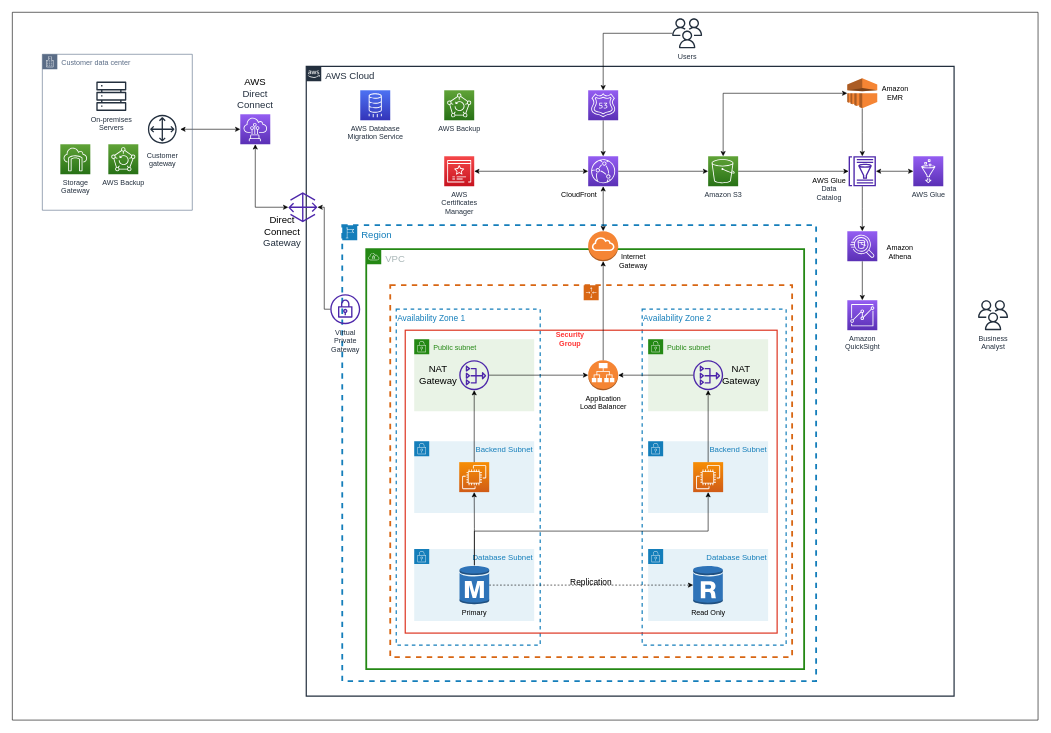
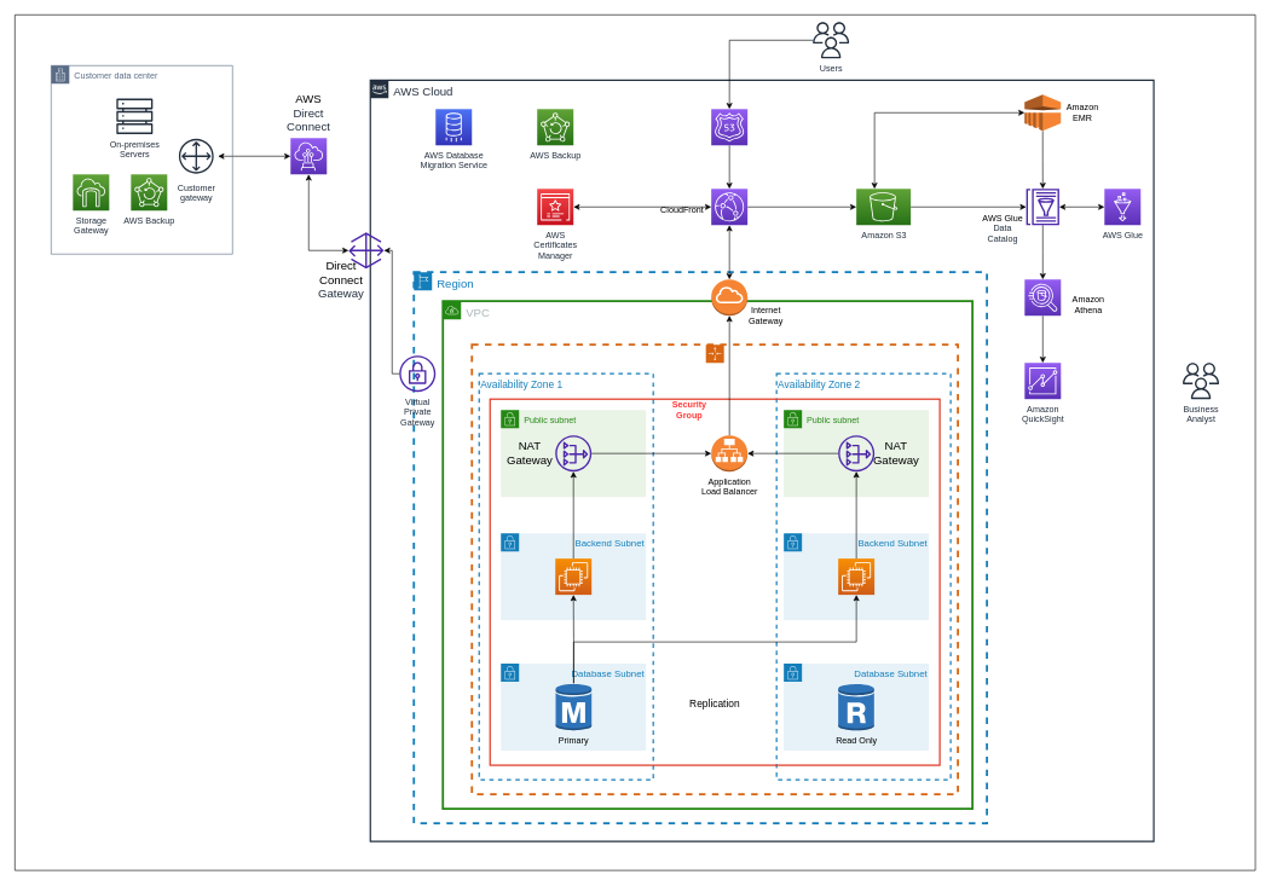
- <mxCell id="46" value="Amazon S3" style="sketch=0;points=[[0,0,0],[0.25,0,0],[0.5,0,0],[0.75,0,0],[1,0,0],[0,1,0],[0.25,1,0],[0.5,1,0],[0.75,1,0],[1,1,0],[0,0.25,0],[0,0.5,0],[0,0.75,0],[1,0.25,0],[1,0.5,0],[1,0.75,0]];outlineConnect=0;fontColor=#232F3E;gradientColor=#60A337;gradientDirection=north;fillColor=#277116;strokeColor=#ffffff;dashed=0;verticalLabelPosition=bottom;verticalAlign=top;align=center;html=1;fontSize=12;fontStyle=0;aspect=fixed;shape=mxgraph.aws4.resourceIcon;resIcon=mxgraph.aws4.s3;" vertex="1" parent="2"><mxGeometry x="670" y="150" width="50" height="50" as="geometry" /></mxCell>
+ <mxCell id="46" value="Amazon S3" style="sketch=0;points=[[0,0,0],[0.25,0,0],[0.5,0,0],[0.75,0,0],[1,0,0],[0,1,0],[0.25,1,0],[0.5,1,0],[0.75,1,0],[1,1,0],[0,0.25,0],[0,0.5,0],[0,0.75,0],[1,0.25,0],[1,0.5,0],[1,0.75,0]];outlineConnect=0;fontColor=#232F3E;gradientColor=#60A337;gradientDirection=north;fillColor=#277116;strokeColor=#ffffff;dashed=0;verticalLabelPosition=bottom;verticalAlign=top;align=center;html=1;fontSize=12;fontStyle=0;aspect=fixed;shape=mxgraph.aws4.resourceIcon;resIcon=mxgraph.aws4.s3;" vertex="1" parent="2"><mxGeometry x="670" y="150" width="75" height="50" as="geometry" /></mxCell>
- <mxCell id="48" value="CloudFront" style="text;html=1;strokeColor=none;fillColor=none;align=center;verticalAlign=middle;whiteSpace=wrap;rounded=0;" vertex="1" parent="2"><mxGeometry x="425" y="200" width="60" height="30" as="geometry" /></mxCell>
+ <mxCell id="48" value="CloudFront" style="text;html=1;strokeColor=none;fillColor=none;align=center;verticalAlign=middle;whiteSpace=wrap;rounded=0;" vertex="1" parent="2"><mxGeometry x="400" y="165" width="60" height="30" as="geometry" /></mxCell>
- <mxCell id="35" style="edgeStyle=orthogonalEdgeStyle;rounded=0;orthogonalLoop=1;jettySize=auto;html=1;dashed=1;" edge="1" parent="13" source="37" target="23"><mxGeometry relative="1" as="geometry" /></mxCell>
